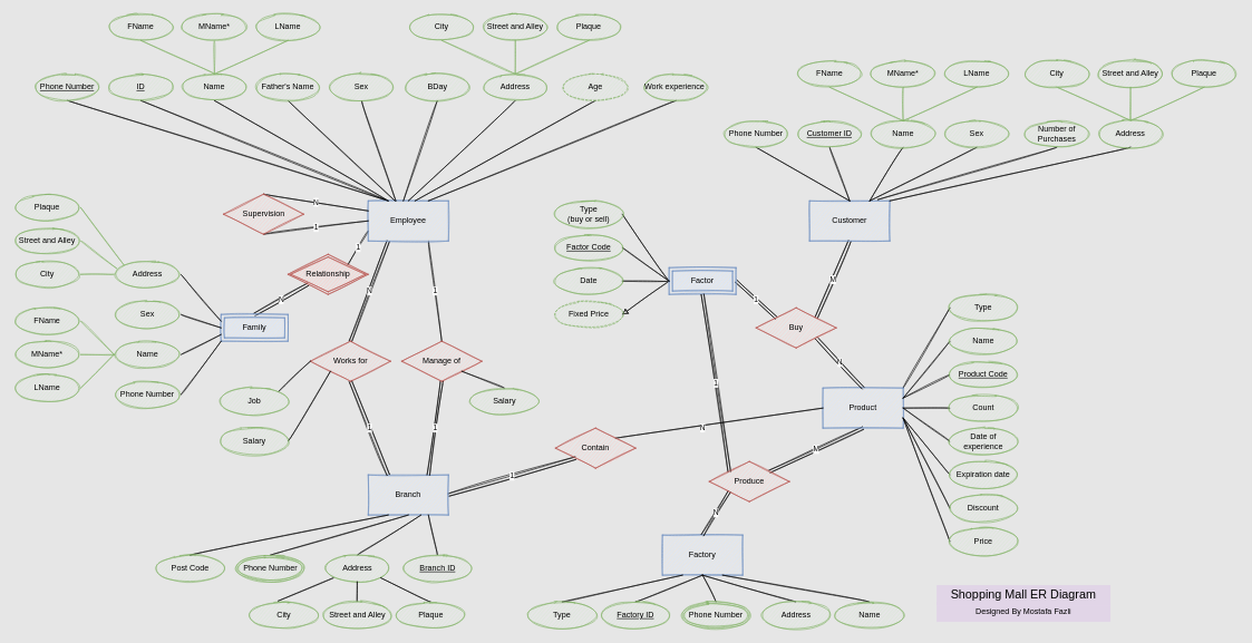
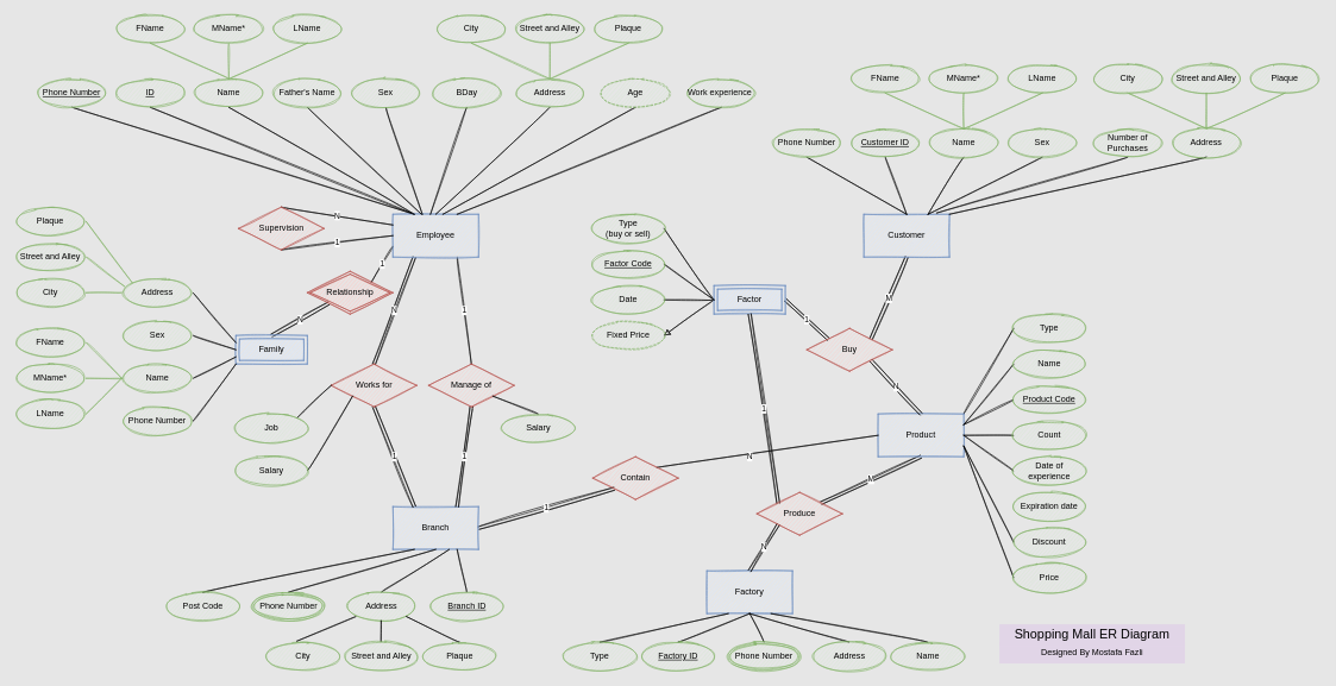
- <mxCell id="127" style="edgeStyle=none;orthogonalLoop=1;jettySize=auto;html=1;exitX=0;exitY=0.5;exitDx=0;exitDy=0;entryX=1;entryY=0.75;entryDx=0;entryDy=0;startArrow=none;startFill=0;endArrow=none;endFill=0;shadow=0;strokeWidth=1;sketch=1;curved=1;" edge="1" parent="1" source="128" target="14"><mxGeometry relative="1" as="geometry" /></mxCell>
